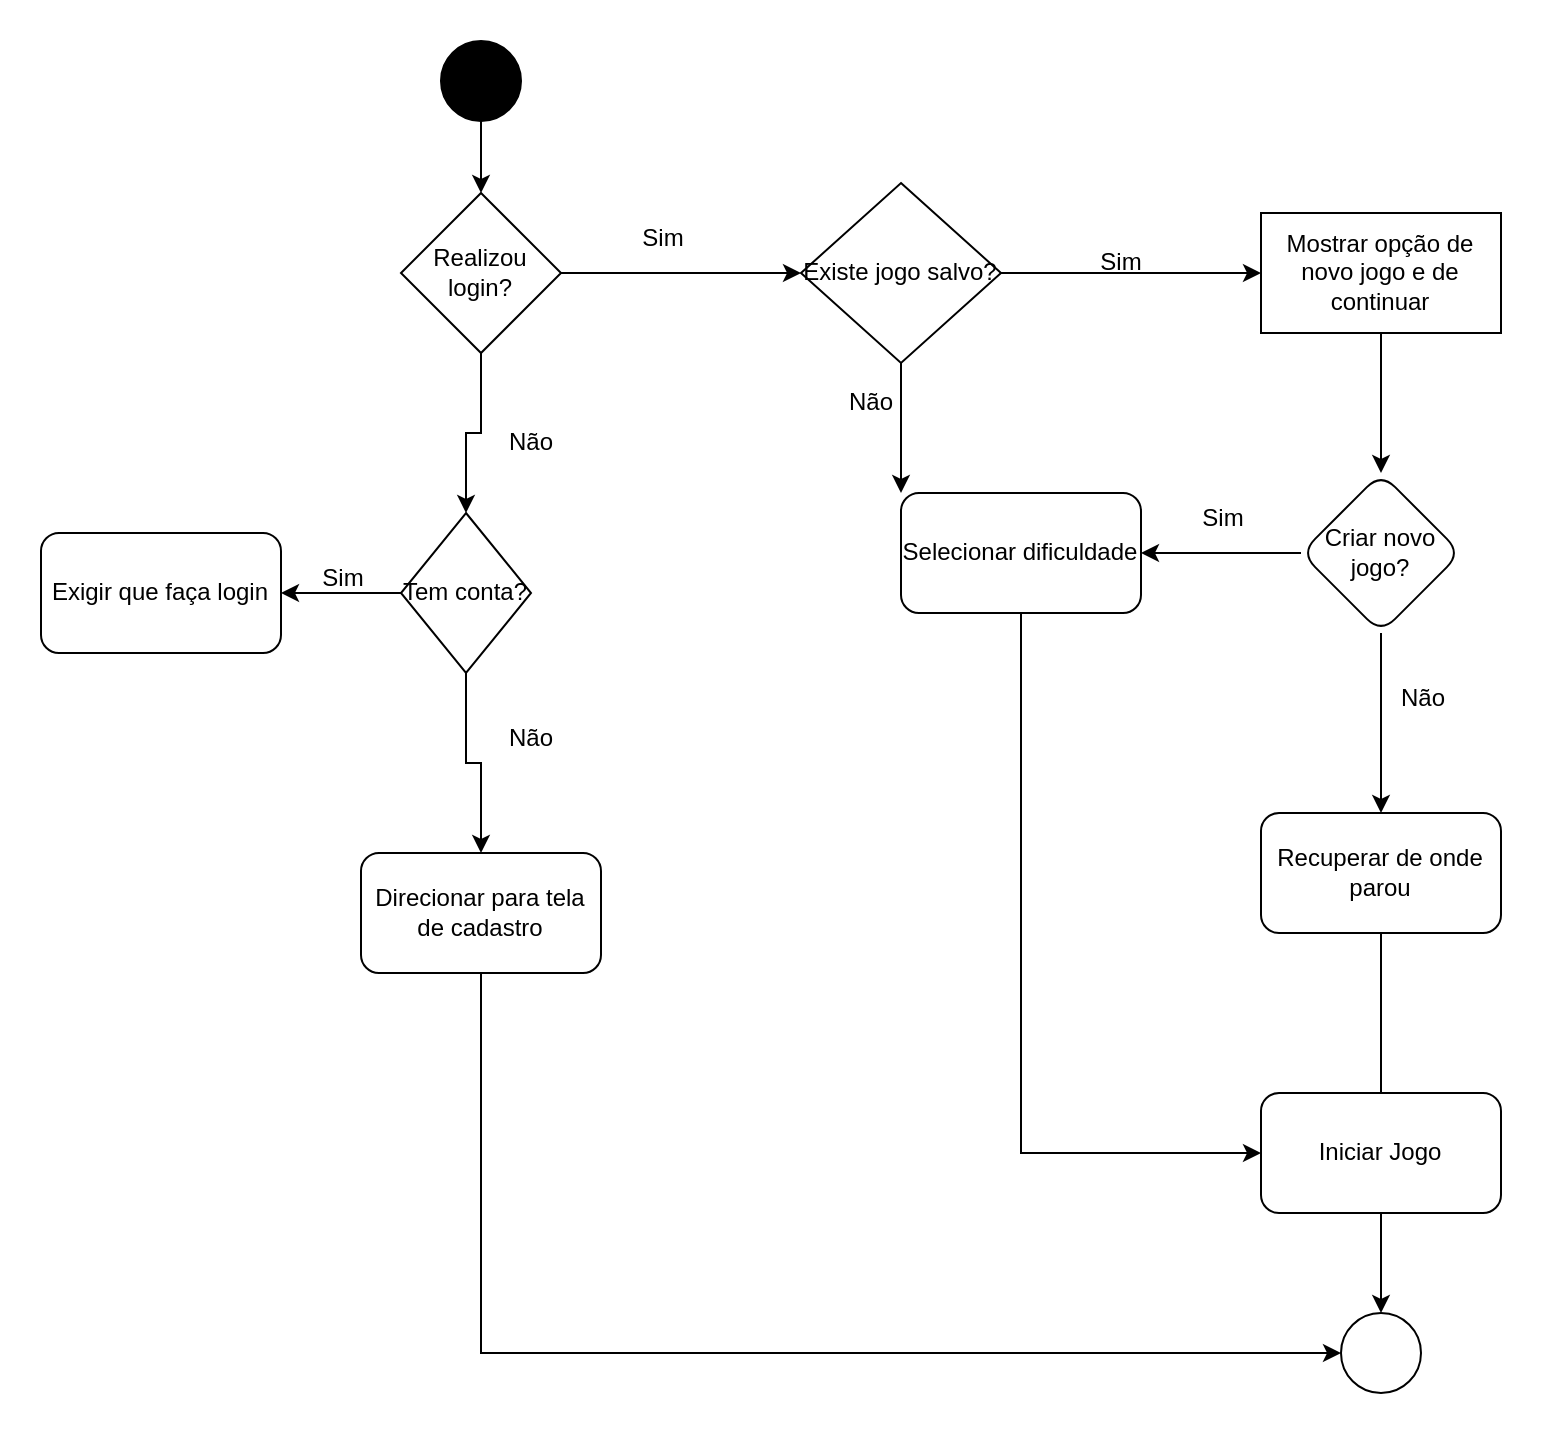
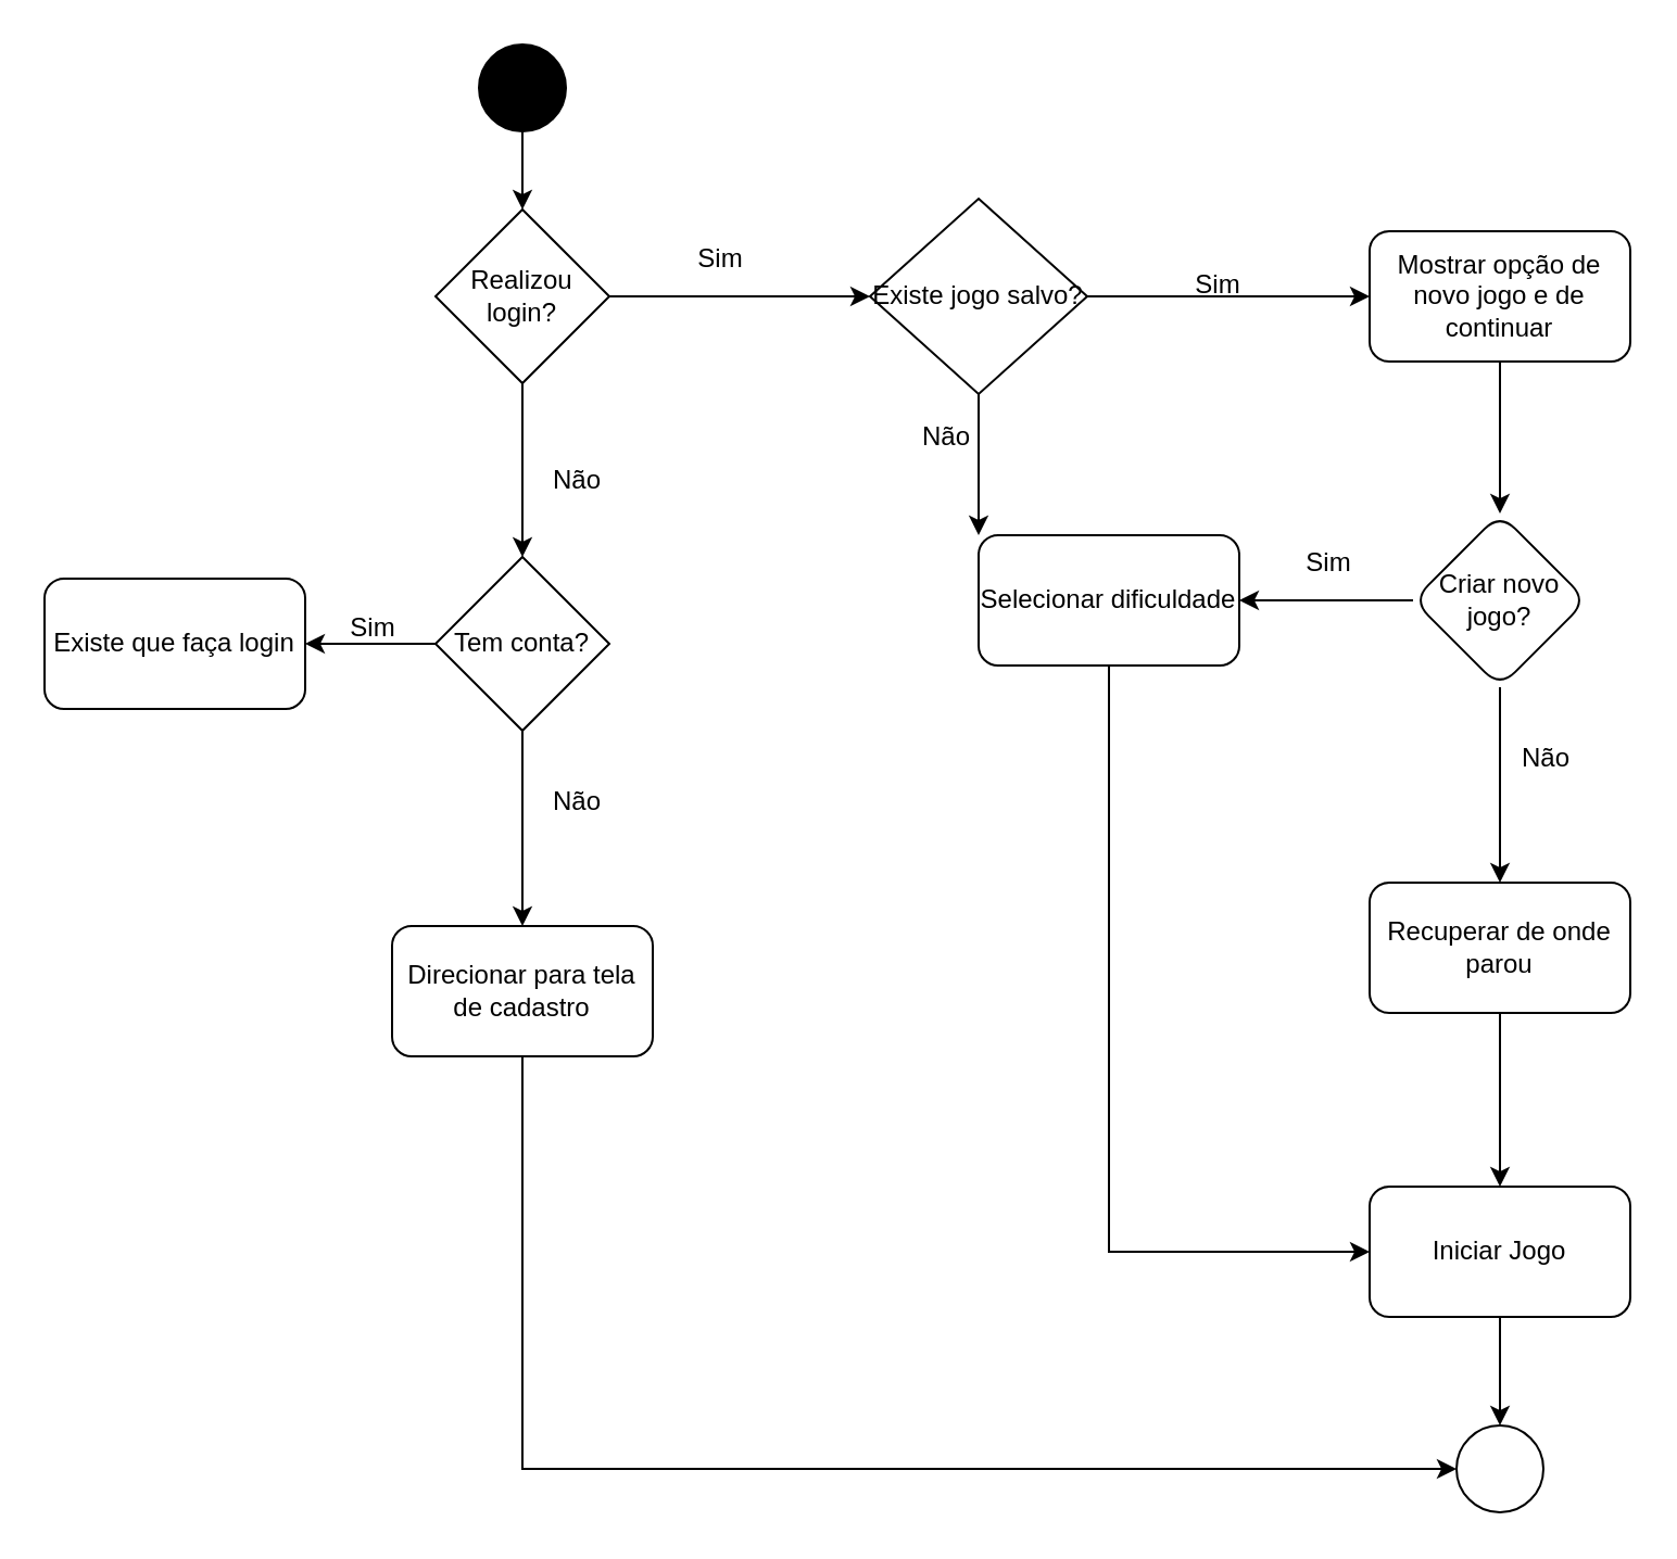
- <mxCell id="14" value="Mostrar opção de novo jogo e de continuar" style="whiteSpace=wrap;html=1;rounded=0;" vertex="1" parent="1"><mxGeometry x="630" y="106" width="120" height="60" as="geometry" /></mxCell>
+ <mxCell id="14" value="Mostrar opção de novo jogo e de continuar" style="rounded=1;whiteSpace=wrap;html=1;" vertex="1" parent="1"><mxGeometry x="630" y="106" width="120" height="60" as="geometry" /></mxCell>
- <mxCell id="31" value="Exigir que faça login" style="rounded=1;whiteSpace=wrap;html=1;" vertex="1" parent="1"><mxGeometry x="20" y="266" width="120" height="60" as="geometry" /></mxCell>
+ <mxCell id="31" value="Existe que faça login" style="rounded=1;whiteSpace=wrap;html=1;" vertex="1" parent="1"><mxGeometry x="20" y="266" width="120" height="60" as="geometry" /></mxCell>
- <mxCell id="28" value="Tem conta?" style="rhombus;whiteSpace=wrap;html=1;" vertex="1" parent="1"><mxGeometry x="200" y="256" width="65" height="80" as="geometry" /></mxCell>
+ <mxCell id="28" value="Tem conta?" style="rhombus;whiteSpace=wrap;html=1;" vertex="1" parent="1"><mxGeometry x="200" y="256" width="80" height="80" as="geometry" /></mxCell>
- <mxCell id="20" value="" style="edgeStyle=orthogonalEdgeStyle;rounded=0;orthogonalLoop=1;jettySize=auto;html=1;endArrow=none;" edge="1" parent="1" source="21" target="24"><mxGeometry relative="1" as="geometry" /></mxCell>
+ <mxCell id="20" value="" style="edgeStyle=orthogonalEdgeStyle;rounded=0;orthogonalLoop=1;jettySize=auto;html=1;" edge="1" parent="1" source="21" target="24"><mxGeometry relative="1" as="geometry" /></mxCell>
